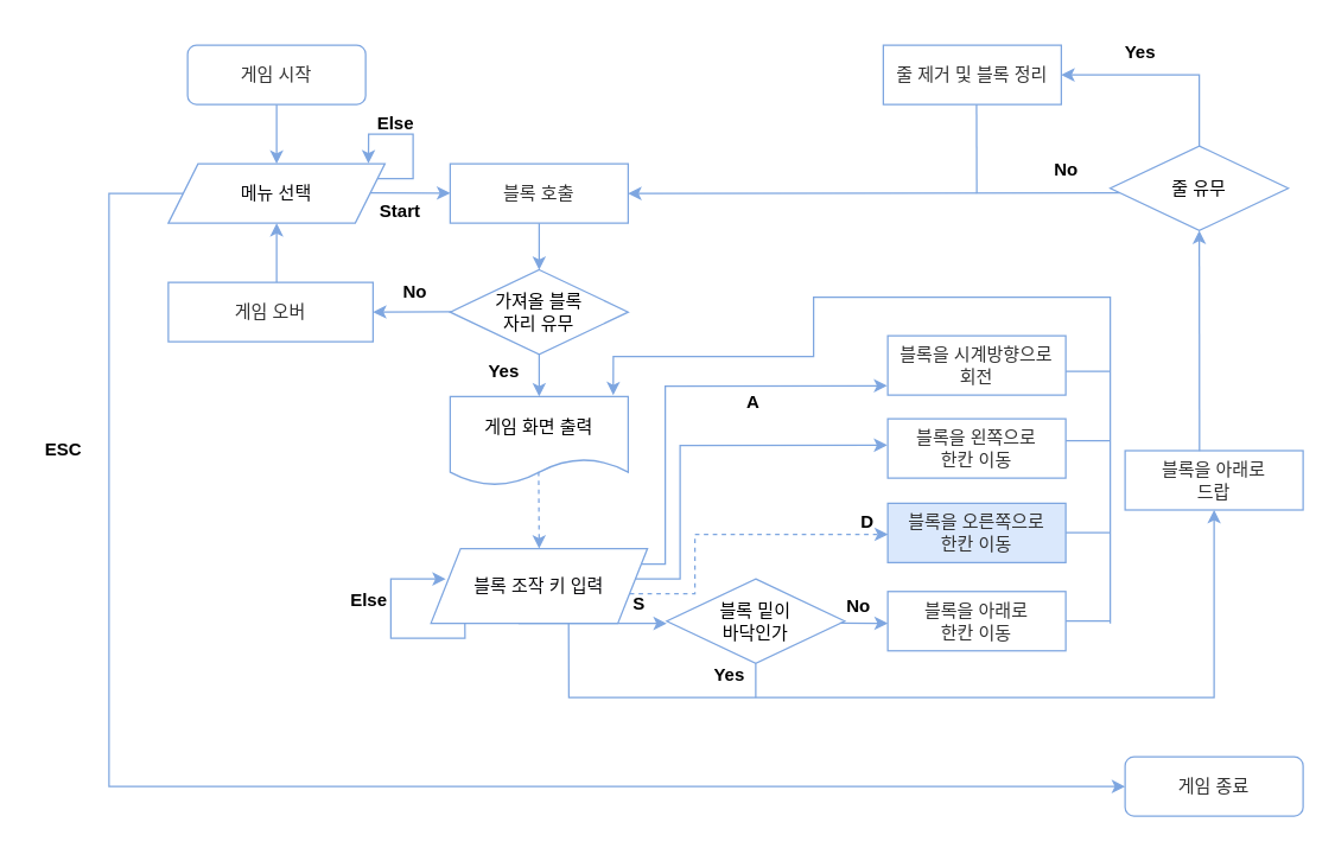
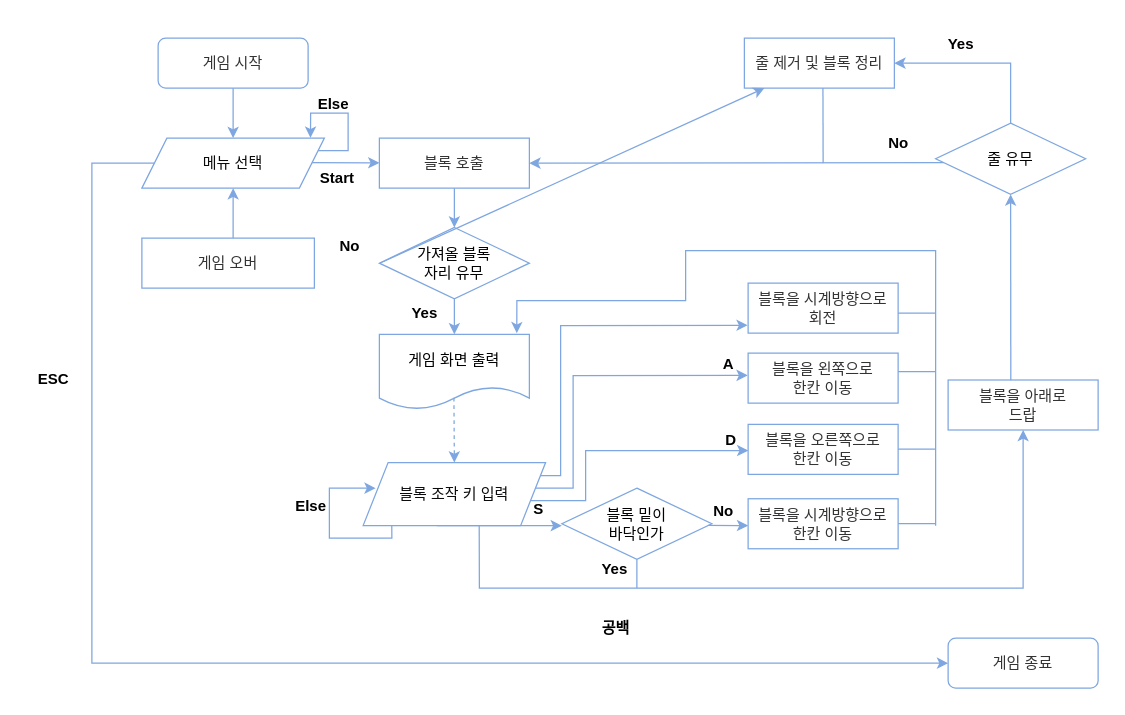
- <mxCell id="43" value="" style="endArrow=classic;html=1;rounded=0;strokeColor=#7EA6E0;exitX=0.006;exitY=0.498;exitDx=0;exitDy=0;exitPerimeter=0;entryX=1;entryY=0.5;entryDx=0;entryDy=0;" parent="1" source="18" target="39" edge="1"><mxGeometry width="50" height="50" relative="1" as="geometry"><mxPoint x="346" y="210" as="sourcePoint" /><mxPoint x="326" y="210" as="targetPoint" /></mxGeometry></mxCell>
+ <mxCell id="43" value="" style="endArrow=classic;html=1;rounded=0;strokeColor=#7EA6E0;exitX=0.006;exitY=0.498;exitDx=0;exitDy=0;exitPerimeter=0;" parent="1" source="18" target="25" edge="1"><mxGeometry width="50" height="50" relative="1" as="geometry"><mxPoint x="346" y="210" as="sourcePoint" /><mxPoint x="326" y="210" as="targetPoint" /></mxGeometry></mxCell>
- <mxCell id="33" value="&lt;font color=&quot;#000000&quot;&gt;A&lt;br&gt;&lt;/font&gt;" style="text;html=1;align=center;verticalAlign=middle;resizable=0;points=[];autosize=1;strokeColor=none;fillColor=none;fontStyle=1;fontColor=#6666FF;" parent="1" vertex="1"><mxGeometry x="493" y="257.5" width="27" height="26" as="geometry" /></mxCell>
+ <mxCell id="33" value="&lt;font color=&quot;#000000&quot;&gt;A&lt;br&gt;&lt;/font&gt;" style="text;html=1;align=center;verticalAlign=middle;resizable=0;points=[];autosize=1;strokeColor=none;fillColor=none;fontStyle=1;fontColor=#6666FF;" parent="1" vertex="1"><mxGeometry x="568" y="277.5" width="27" height="26" as="geometry" /></mxCell>
- <mxCell id="14" value="블록을 오른쪽으로&lt;br&gt;한칸 이동" style="rounded=0;whiteSpace=wrap;html=1;fillColor=#dae8fc;fontColor=#333333;strokeColor=#7EA6E0;" parent="1" vertex="1"><mxGeometry x="598" y="339" width="120" height="40" as="geometry" /></mxCell>
+ <mxCell id="14" value="블록을 오른쪽으로&lt;br&gt;한칸 이동" style="rounded=0;whiteSpace=wrap;html=1;fillColor=#FFFFFF;fontColor=#333333;strokeColor=#7EA6E0;" parent="1" vertex="1"><mxGeometry x="598" y="339" width="120" height="40" as="geometry" /></mxCell>
- <mxCell id="22" value="" style="endArrow=classic;html=1;rounded=0;strokeColor=#7EA6E0;exitX=0.918;exitY=0.602;exitDx=0;exitDy=0;exitPerimeter=0;entryX=0.001;entryY=0.524;entryDx=0;entryDy=0;entryPerimeter=0;dashed=1;" parent="1" source="11" target="14" edge="1"><mxGeometry width="50" height="50" relative="1" as="geometry"><mxPoint x="497" y="400" as="sourcePoint" /><mxPoint x="578" y="330" as="targetPoint" /><Array as="points"><mxPoint x="468" y="400" /><mxPoint x="468" y="360" /></Array></mxGeometry></mxCell>
+ <mxCell id="22" value="" style="endArrow=classic;html=1;rounded=0;strokeColor=#7EA6E0;exitX=0.918;exitY=0.602;exitDx=0;exitDy=0;exitPerimeter=0;entryX=0.001;entryY=0.524;entryDx=0;entryDy=0;entryPerimeter=0;" parent="1" source="11" target="14" edge="1"><mxGeometry width="50" height="50" relative="1" as="geometry"><mxPoint x="497" y="400" as="sourcePoint" /><mxPoint x="578" y="330" as="targetPoint" /><Array as="points"><mxPoint x="468" y="400" /><mxPoint x="468" y="360" /></Array></mxGeometry></mxCell>
- <mxCell id="54" value="블록을 아래로&lt;br&gt;한칸 이동" style="rounded=0;whiteSpace=wrap;html=1;fillColor=#FFFFFF;fontColor=#333333;strokeColor=#7EA6E0;" vertex="1" parent="1"><mxGeometry x="598" y="398.5" width="120" height="40" as="geometry" /></mxCell>
+ <mxCell id="54" value="블록을 시계방향으로&lt;br&gt;한칸 이동" style="rounded=0;whiteSpace=wrap;html=1;fillColor=#FFFFFF;fontColor=#333333;strokeColor=#7EA6E0;" vertex="1" parent="1"><mxGeometry x="598" y="398.5" width="120" height="40" as="geometry" /></mxCell>
+ <mxCell id="29" value="&lt;font color=&quot;#000000&quot;&gt;공백&lt;/font&gt;" style="text;html=1;align=center;verticalAlign=middle;resizable=0;points=[];autosize=1;strokeColor=none;fillColor=none;fontStyle=1;fontColor=#6666FF;" parent="1" vertex="1"><mxGeometry x="471" y="489" width="42" height="26" as="geometry" /></mxCell>
